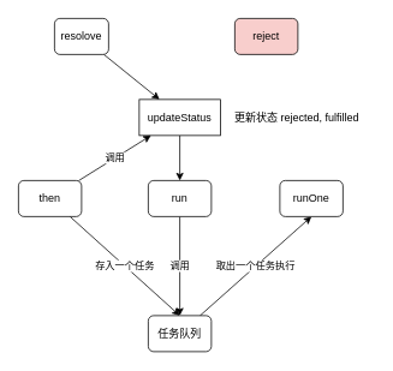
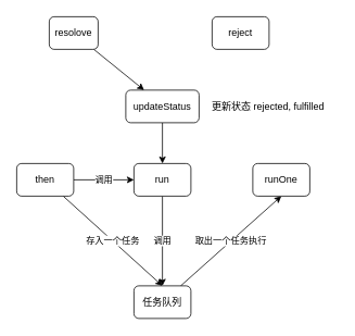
- <mxCell id="6" value="reject" style="rounded=1;whiteSpace=wrap;html=1;fillColor=#f8cecc;" vertex="1" parent="1"><mxGeometry x="260" y="20" width="70" height="40" as="geometry" /></mxCell>
+ <mxCell id="6" value="reject" style="rounded=1;whiteSpace=wrap;html=1;" vertex="1" parent="1"><mxGeometry x="260" y="20" width="70" height="40" as="geometry" /></mxCell>
- <mxCell id="5" value="updateStatus" style="whiteSpace=wrap;html=1;rounded=0;" vertex="1" parent="1"><mxGeometry x="154" y="110" width="90" height="40" as="geometry" /></mxCell>
+ <mxCell id="5" value="updateStatus" style="rounded=1;whiteSpace=wrap;html=1;" vertex="1" parent="1"><mxGeometry x="154" y="110" width="90" height="40" as="geometry" /></mxCell>
- <mxCell id="13" value="调用" style="edgeStyle=none;html=1;" edge="1" parent="1" source="14" target="5"><mxGeometry relative="1" as="geometry" /></mxCell>
+ <mxCell id="13" value="调用" style="edgeStyle=none;html=1;entryX=0;entryY=0.5;entryDx=0;entryDy=0;" edge="1" parent="1" source="14" target="8"><mxGeometry relative="1" as="geometry" /></mxCell>
